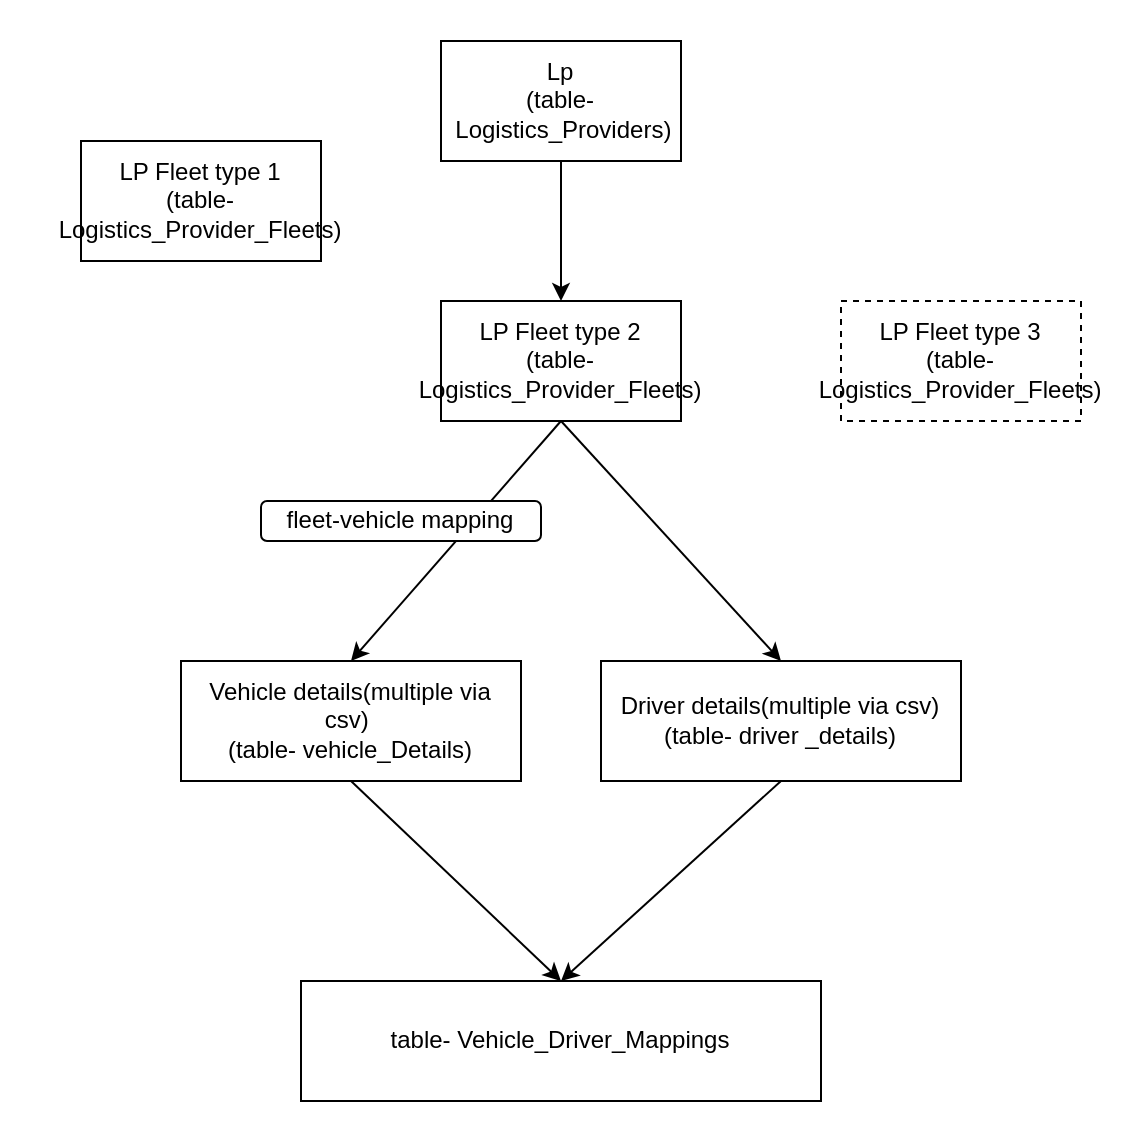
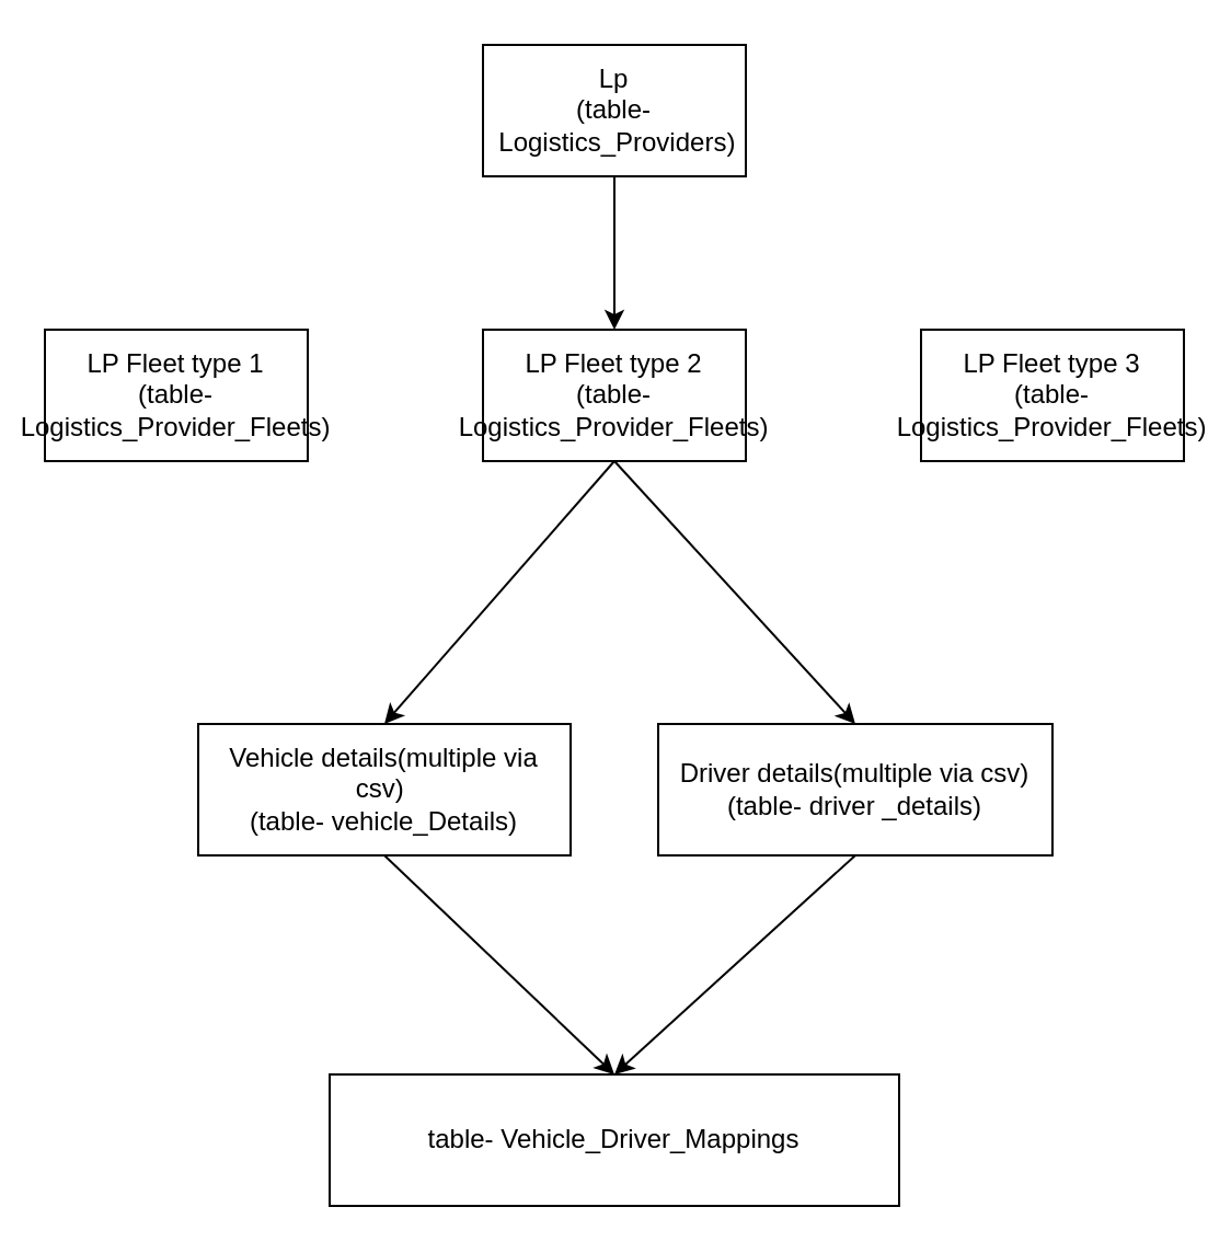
- <mxCell id="3" value="LP Fleet type 1&lt;br&gt;(table-Logistics_Provider_Fleets)" style="rounded=0;whiteSpace=wrap;html=1;" vertex="1" parent="1"><mxGeometry x="40" y="70" width="120" height="60" as="geometry" /></mxCell>
+ <mxCell id="3" value="LP Fleet type 1&lt;br&gt;(table-Logistics_Provider_Fleets)" style="rounded=0;whiteSpace=wrap;html=1;" vertex="1" parent="1"><mxGeometry x="20" y="150" width="120" height="60" as="geometry" /></mxCell>
- <mxCell id="5" value="LP Fleet type 3&lt;br&gt;(table-Logistics_Provider_Fleets)" style="rounded=0;whiteSpace=wrap;html=1;dashed=1;" vertex="1" parent="1"><mxGeometry x="420" y="150" width="120" height="60" as="geometry" /></mxCell>
+ <mxCell id="5" value="LP Fleet type 3&lt;br&gt;(table-Logistics_Provider_Fleets)" style="rounded=0;whiteSpace=wrap;html=1;" vertex="1" parent="1"><mxGeometry x="420" y="150" width="120" height="60" as="geometry" /></mxCell>
- <mxCell id="14" value="fleet-vehicle mapping" style="rounded=1;whiteSpace=wrap;html=1;" vertex="1" parent="1"><mxGeometry x="130" y="250" width="140" height="20" as="geometry" /></mxCell>
